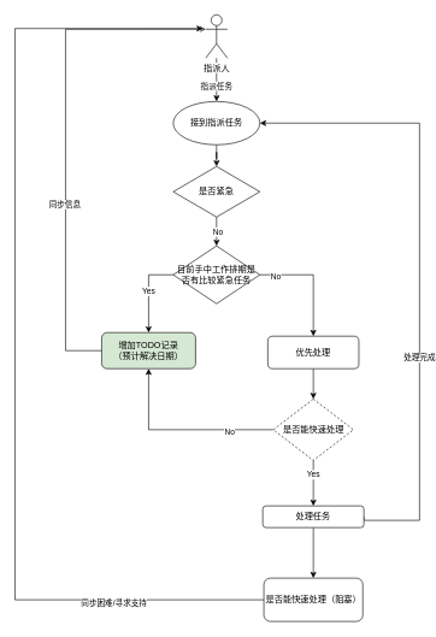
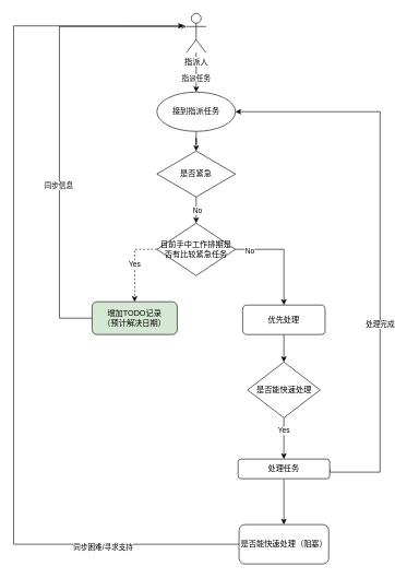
- <mxCell id="9" value="Yes" style="edgeStyle=orthogonalEdgeStyle;rounded=0;orthogonalLoop=1;jettySize=auto;html=1;entryX=0.5;entryY=0;entryDx=0;entryDy=0;exitX=0;exitY=0.5;exitDx=0;exitDy=0;" edge="1" parent="1" source="12" target="15"><mxGeometry relative="1" as="geometry" /></mxCell>
+ <mxCell id="9" value="Yes" style="edgeStyle=orthogonalEdgeStyle;rounded=0;orthogonalLoop=1;jettySize=auto;html=1;entryX=0.5;entryY=0;entryDx=0;entryDy=0;exitX=0;exitY=0.5;exitDx=0;exitDy=0;dashed=1;" edge="1" parent="1" source="12" target="15"><mxGeometry relative="1" as="geometry" /></mxCell>
- <mxCell id="19" style="edgeStyle=orthogonalEdgeStyle;rounded=0;orthogonalLoop=1;jettySize=auto;html=1;entryX=0.5;entryY=1;entryDx=0;entryDy=0;" edge="1" parent="1" source="23" target="15"><mxGeometry relative="1" as="geometry" /></mxCell>
- <mxCell id="20" value="No" style="edgeLabel;html=1;align=center;verticalAlign=middle;resizable=0;points=[];" vertex="1" connectable="0" parent="19"><mxGeometry x="-0.521" y="3" relative="1" as="geometry"><mxPoint x="1" as="offset" /></mxGeometry></mxCell>
- <mxCell id="23" value="是否能快速处理" style="rhombus;whiteSpace=wrap;html=1;dashed=1;" vertex="1" parent="1"><mxGeometry x="377.5" y="552" width="111" height="85" as="geometry" /></mxCell>
+ <mxCell id="23" value="是否能快速处理" style="rhombus;whiteSpace=wrap;html=1;" vertex="1" parent="1"><mxGeometry x="377.5" y="552" width="111" height="85" as="geometry" /></mxCell>
